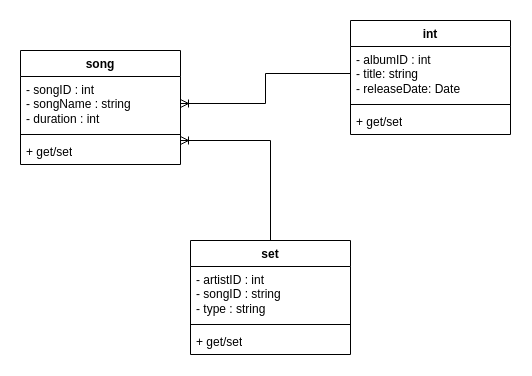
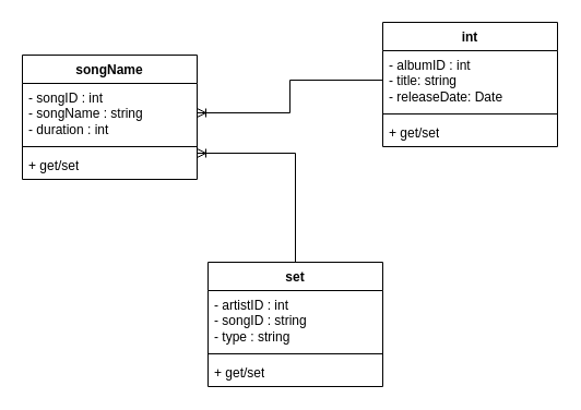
- <mxCell id="2" value="song" style="swimlane;fontStyle=1;align=center;verticalAlign=top;childLayout=stackLayout;horizontal=1;startSize=26;horizontalStack=0;resizeParent=1;resizeParentMax=0;resizeLast=0;collapsible=1;marginBottom=0;whiteSpace=wrap;html=1;" vertex="1" parent="1"><mxGeometry x="20" y="50" width="160" height="114" as="geometry" /></mxCell>
+ <mxCell id="2" value="songName" style="swimlane;fontStyle=1;align=center;verticalAlign=top;childLayout=stackLayout;horizontal=1;startSize=26;horizontalStack=0;resizeParent=1;resizeParentMax=0;resizeLast=0;collapsible=1;marginBottom=0;whiteSpace=wrap;html=1;" vertex="1" parent="1"><mxGeometry x="20" y="50" width="160" height="114" as="geometry" /></mxCell>
